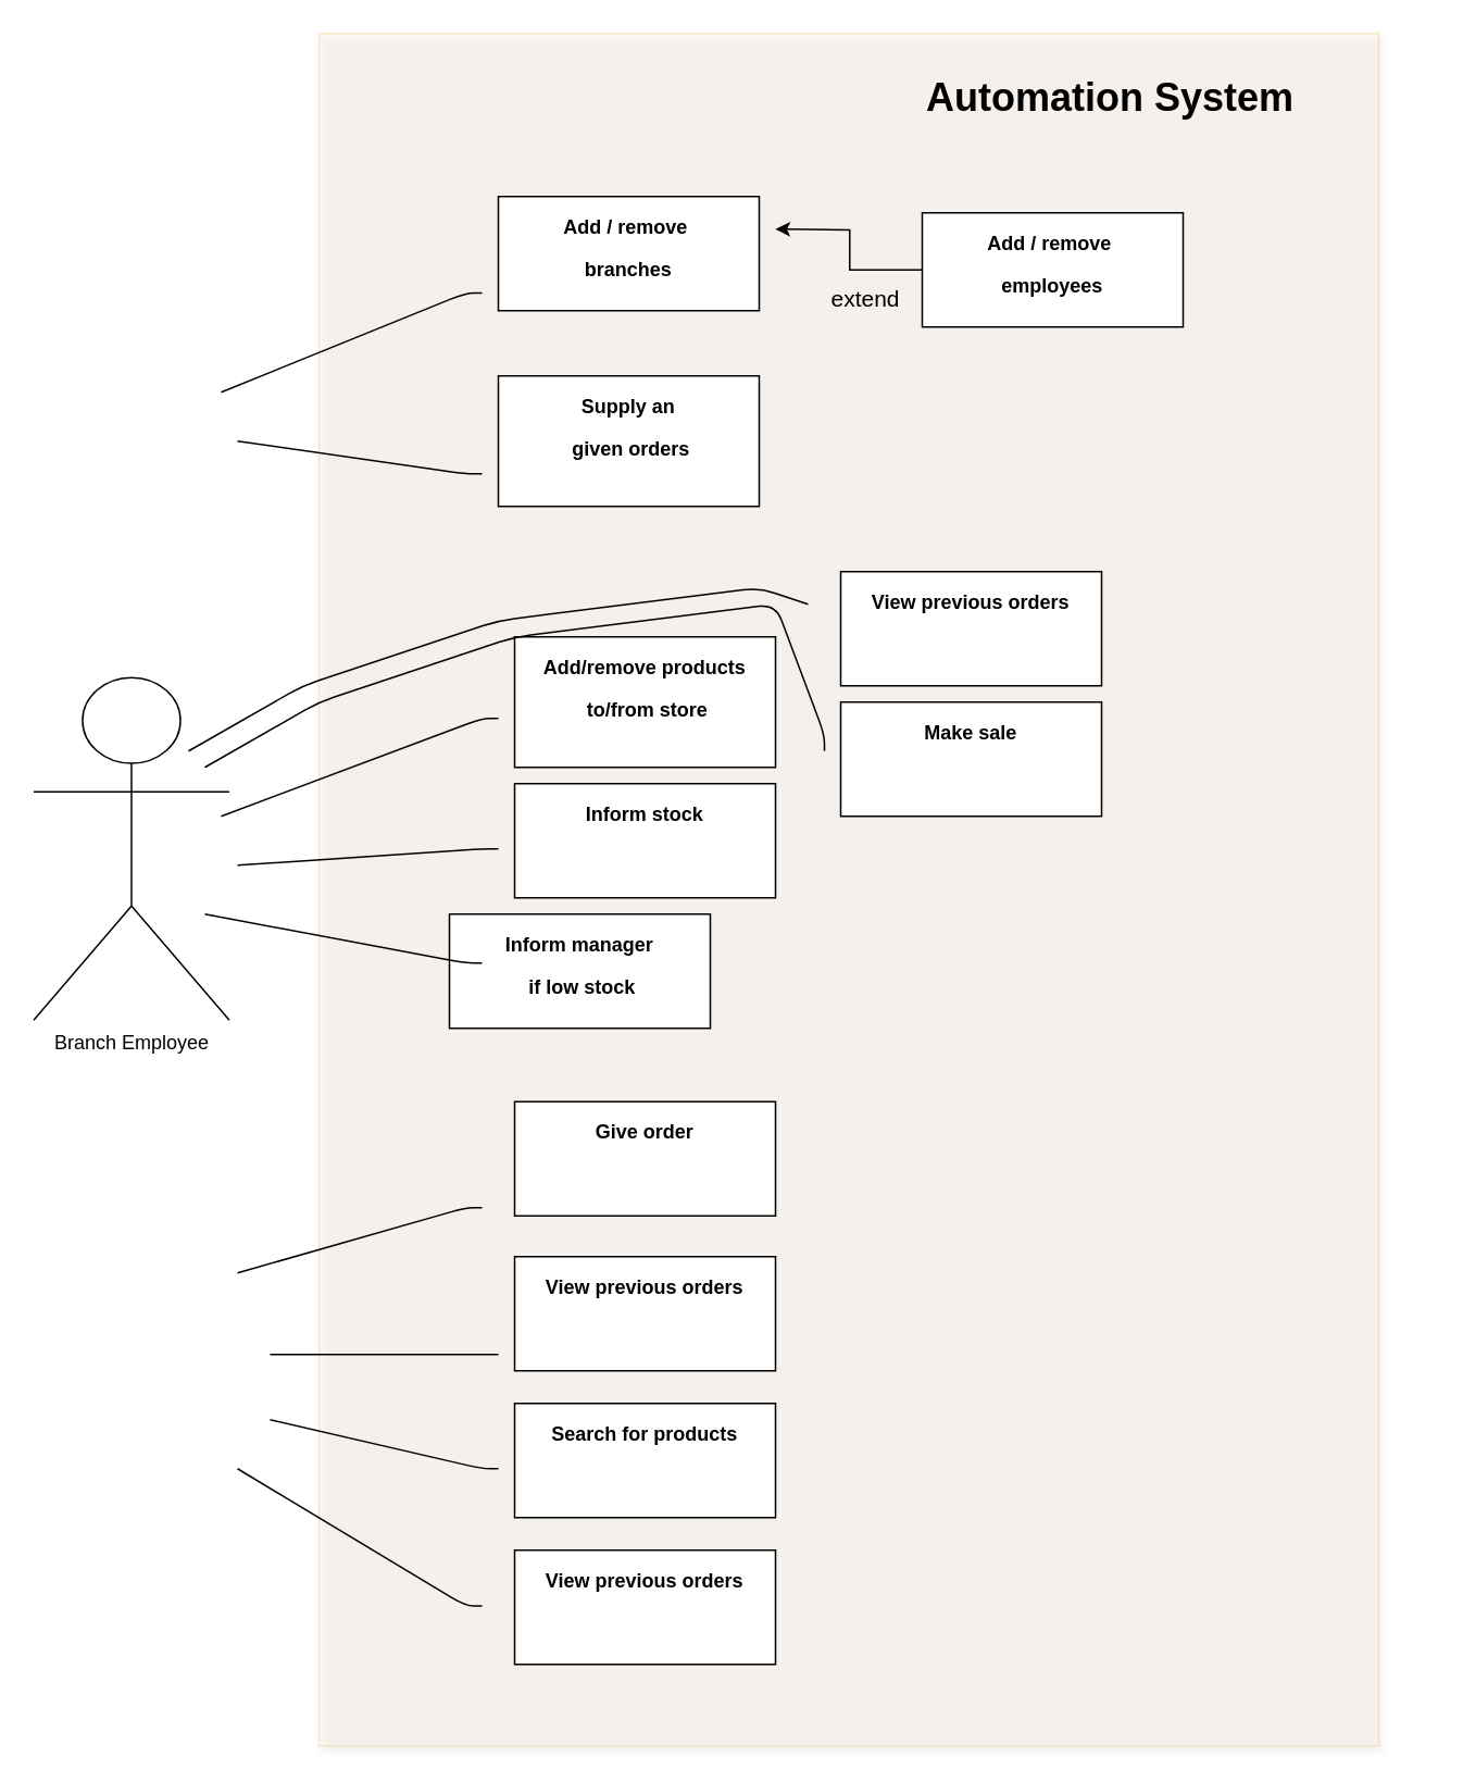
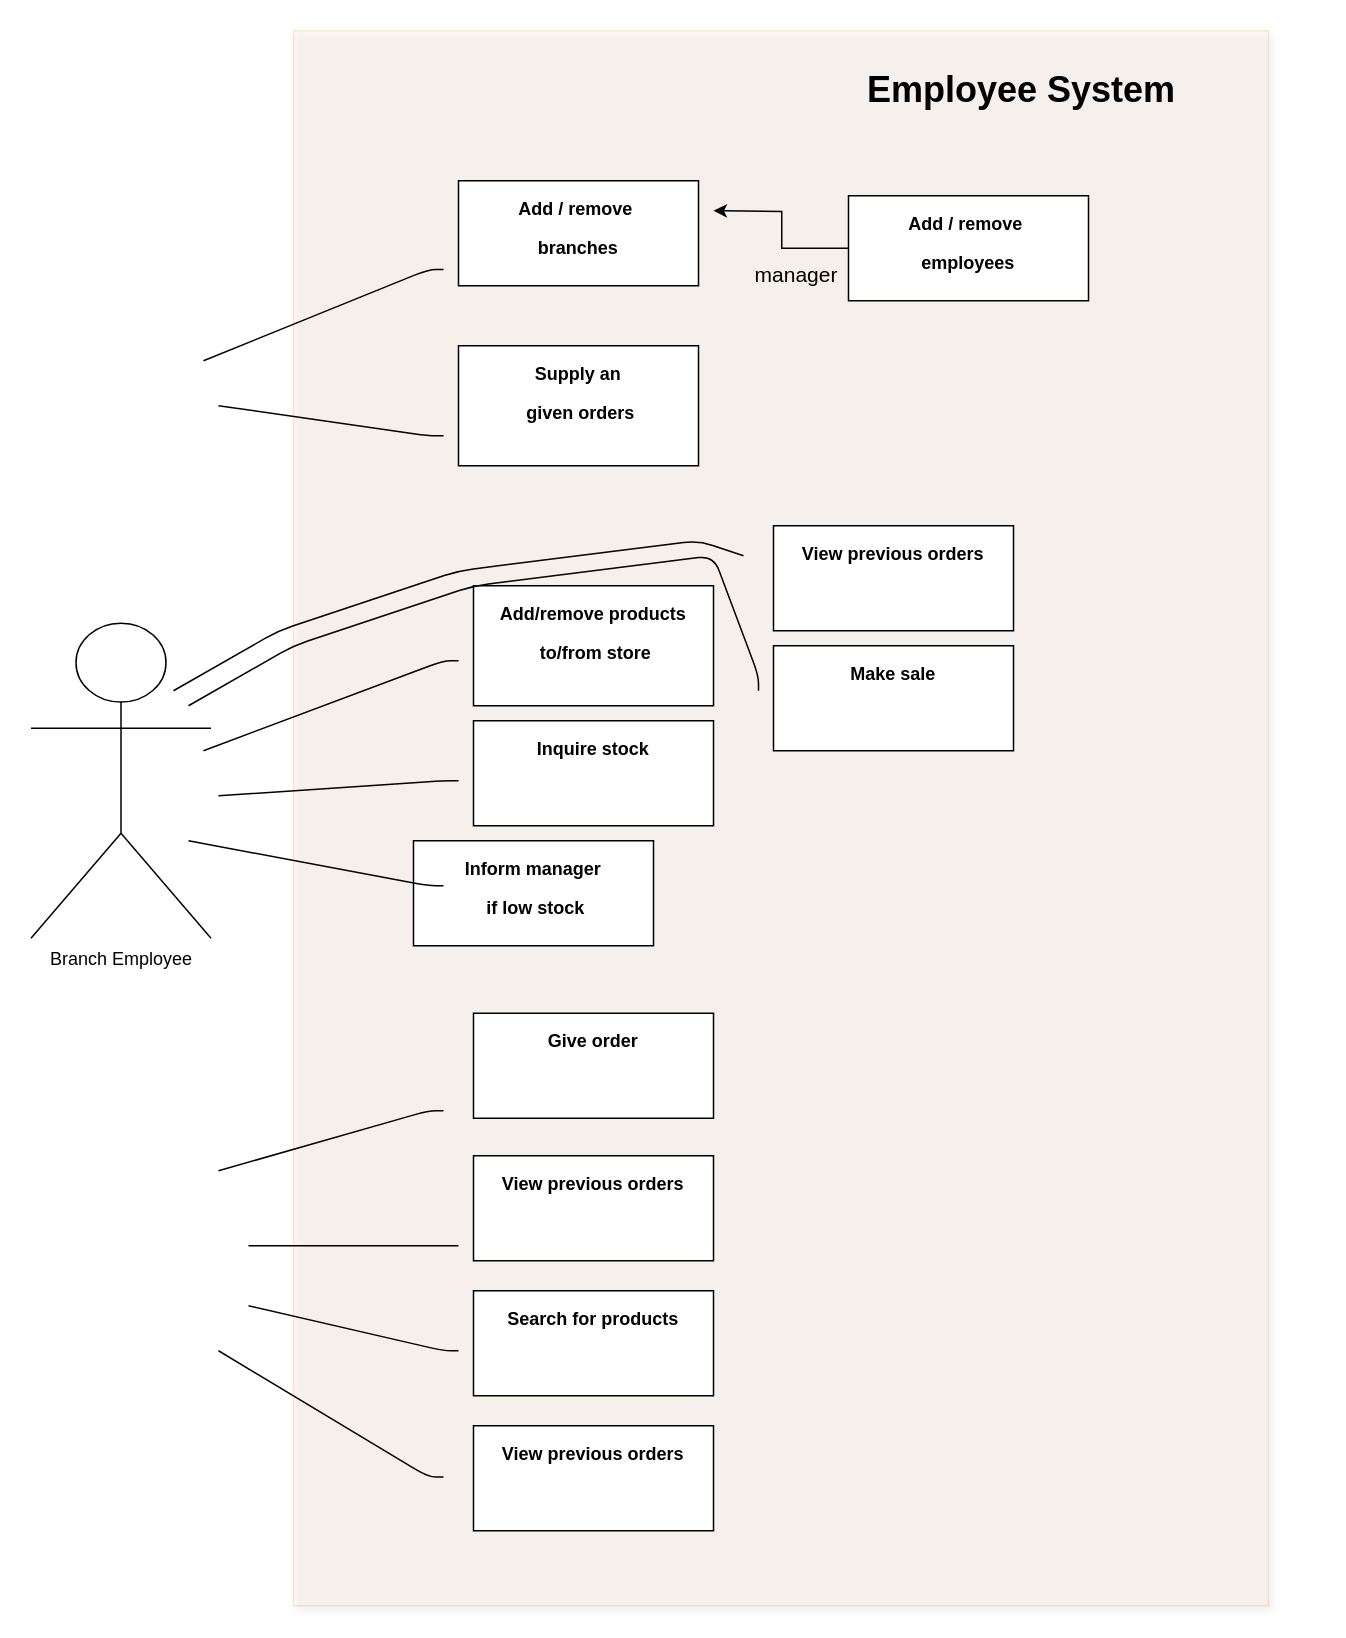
- <mxCell id="10" value="Automation System" style="text;strokeColor=none;fillColor=none;html=1;fontSize=24;fontStyle=1;verticalAlign=middle;align=center;" parent="1" vertex="1"><mxGeometry x="485" y="40" width="390" height="40" as="geometry" /></mxCell>
+ <mxCell id="10" value="Employee System" style="text;strokeColor=none;fillColor=none;html=1;fontSize=24;fontStyle=1;verticalAlign=middle;align=center;" parent="1" vertex="1"><mxGeometry x="485" y="40" width="390" height="40" as="geometry" /></mxCell>
- <mxCell id="17" value="&lt;font style=&quot;font-size: 14px ; font-weight: normal&quot;&gt;extend&lt;/font&gt;" style="text;strokeColor=none;fillColor=none;html=1;fontSize=24;fontStyle=1;verticalAlign=middle;align=center;" vertex="1" parent="1"><mxGeometry x="335" y="160" width="390" height="40" as="geometry" /></mxCell>
+ <mxCell id="17" value="&lt;font style=&quot;font-size: 14px ; font-weight: normal&quot;&gt;manager&lt;/font&gt;" style="text;strokeColor=none;fillColor=none;html=1;fontSize=24;fontStyle=1;verticalAlign=middle;align=center;" vertex="1" parent="1"><mxGeometry x="335" y="160" width="390" height="40" as="geometry" /></mxCell>
- <mxCell id="9" value="&lt;p&gt;Inform stock&lt;/p&gt;" style="shape=rect;html=1;overflow=fill;whiteSpace=wrap;align=center;fontStyle=1" parent="1" vertex="1"><mxGeometry x="315" y="480" width="160" height="70" as="geometry" /></mxCell>
+ <mxCell id="9" value="&lt;p&gt;Inquire stock&lt;/p&gt;" style="shape=rect;html=1;overflow=fill;whiteSpace=wrap;align=center;fontStyle=1" parent="1" vertex="1"><mxGeometry x="315" y="480" width="160" height="70" as="geometry" /></mxCell>
